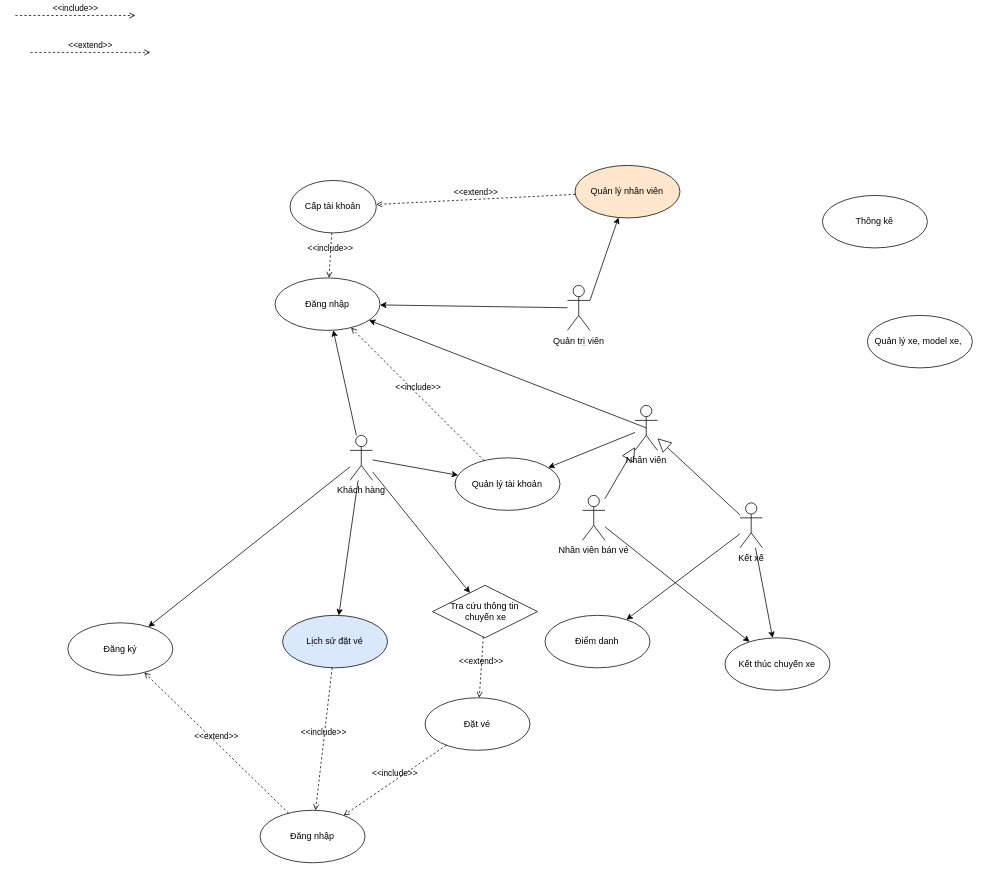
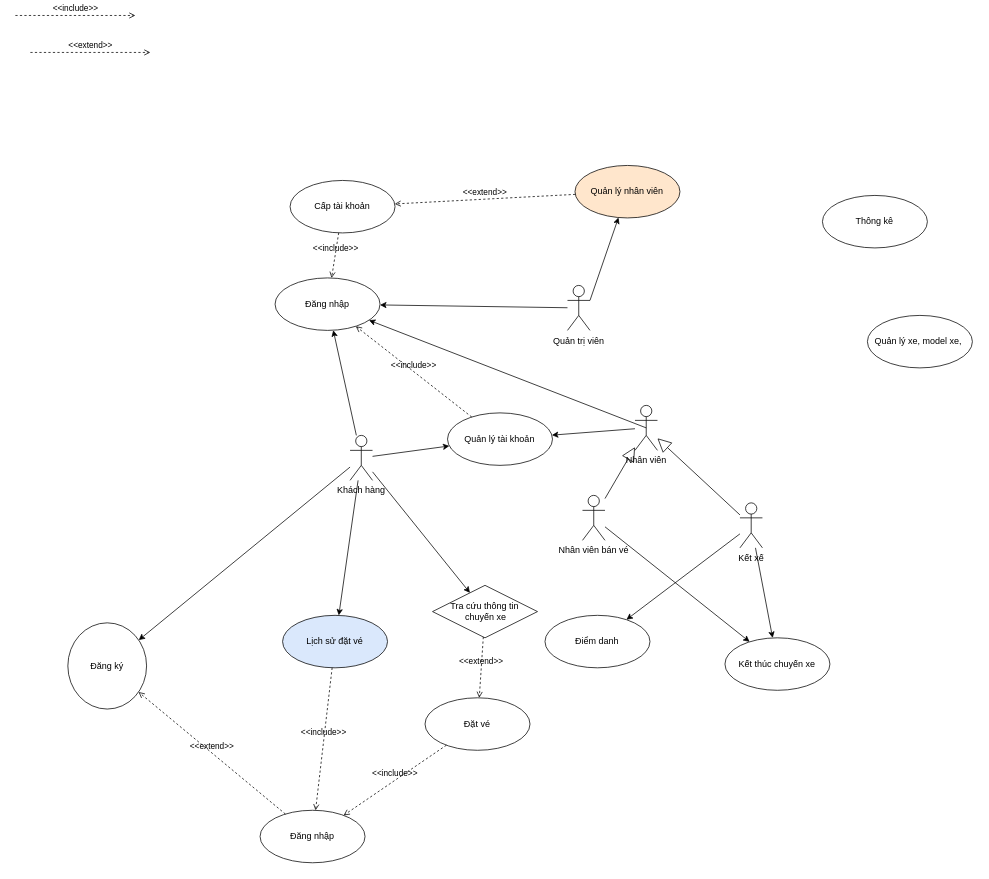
- <mxCell id="35" value="Cấp tài khoản" style="ellipse;whiteSpace=wrap;html=1;" vertex="1" parent="1"><mxGeometry x="386.35" y="240" width="115" height="70" as="geometry" /></mxCell>
+ <mxCell id="35" value="Cấp tài khoản" style="ellipse;whiteSpace=wrap;html=1;" vertex="1" parent="1"><mxGeometry x="386.35" y="240" width="140" height="70" as="geometry" /></mxCell>
- <mxCell id="11" value="Quản lý tài khoản" style="ellipse;whiteSpace=wrap;html=1;" vertex="1" parent="1"><mxGeometry x="606.35" y="610" width="140" height="70" as="geometry" /></mxCell>
+ <mxCell id="11" value="Quản lý tài khoản" style="ellipse;whiteSpace=wrap;html=1;" vertex="1" parent="1"><mxGeometry x="596.35" y="550" width="140" height="70" as="geometry" /></mxCell>
- <mxCell id="16" value="Đăng ký" style="ellipse;whiteSpace=wrap;html=1;" vertex="1" parent="1"><mxGeometry x="90" y="830" width="140" height="70" as="geometry" /></mxCell>
+ <mxCell id="16" value="Đăng ký" style="ellipse;whiteSpace=wrap;html=1;" vertex="1" parent="1"><mxGeometry x="90" y="830" width="105" height="115" as="geometry" /></mxCell>
